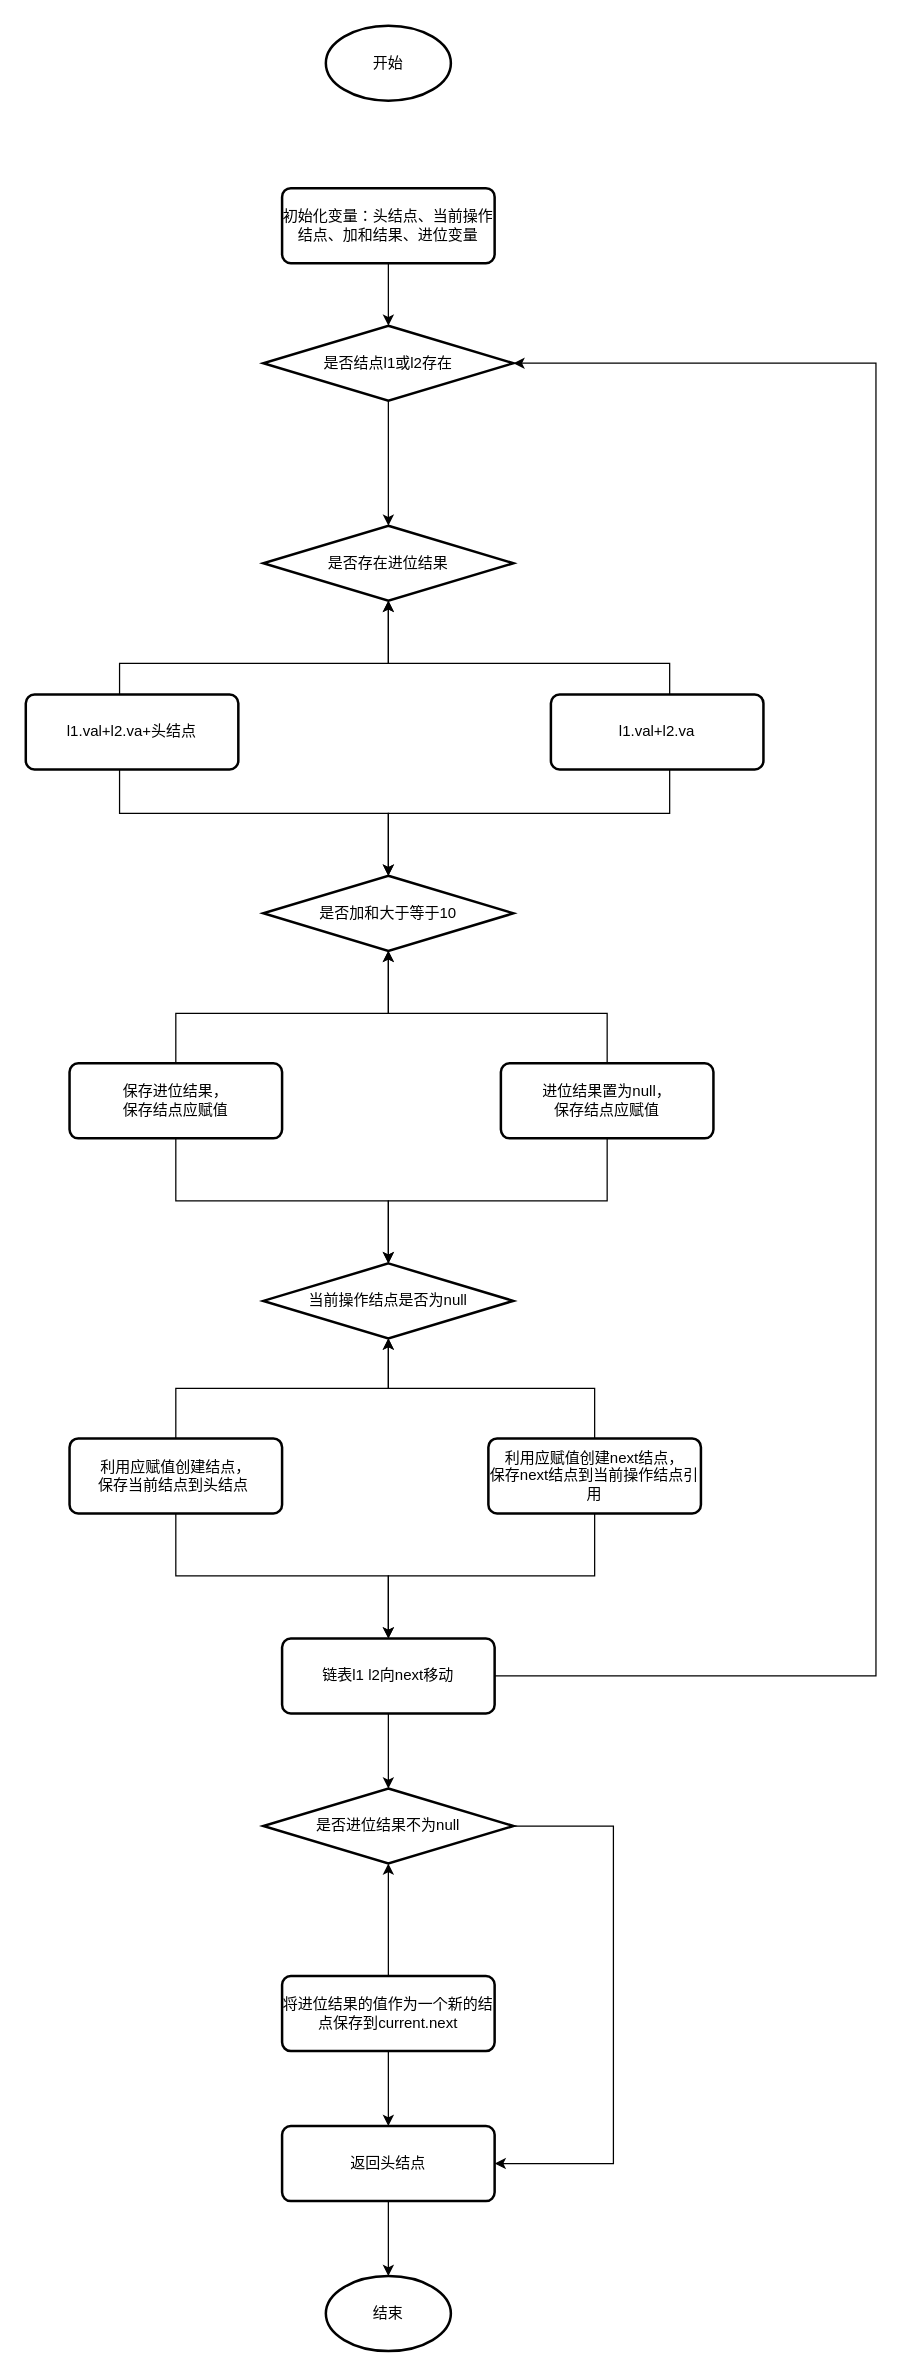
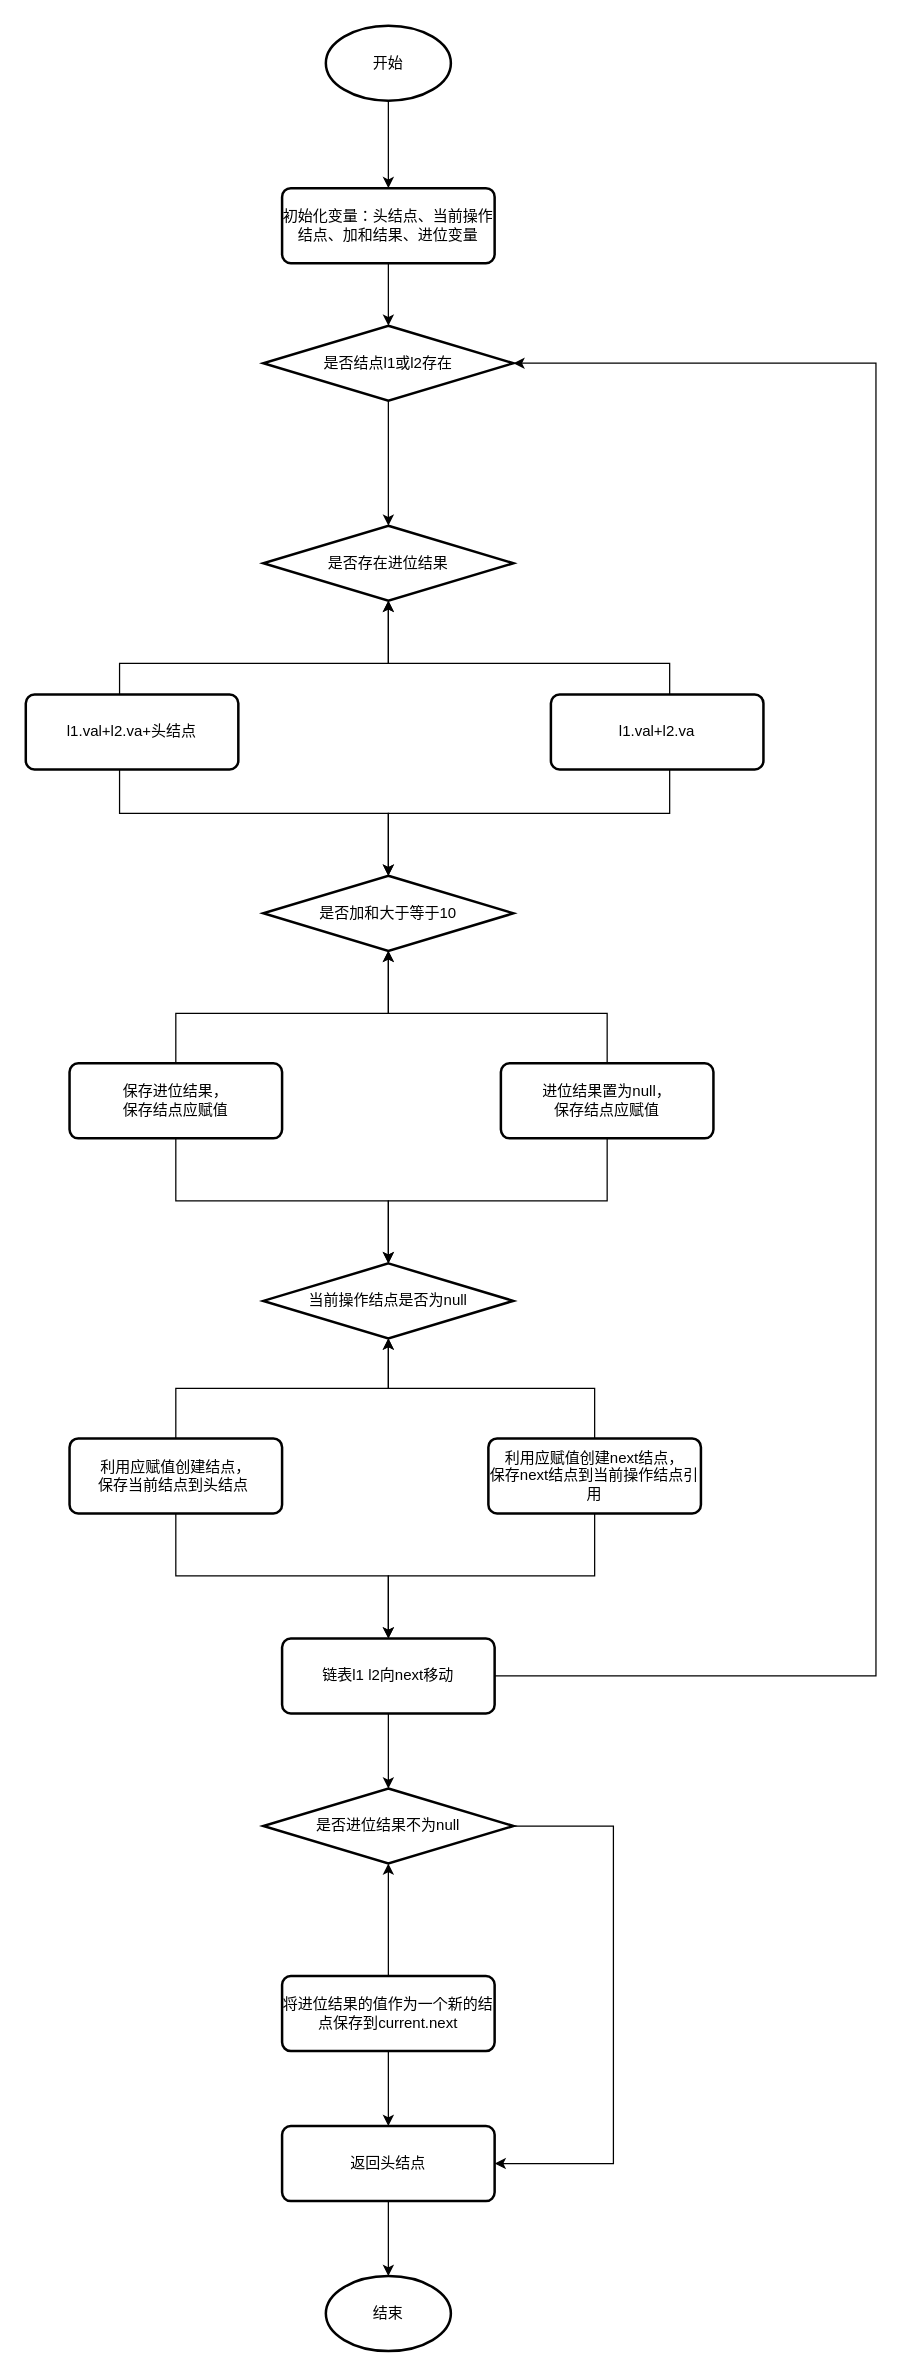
+ <mxCell id="2" style="edgeStyle=orthogonalEdgeStyle;rounded=0;orthogonalLoop=1;jettySize=auto;html=1;entryX=0.5;entryY=0;entryDx=0;entryDy=0;" edge="1" parent="1" source="3" target="6"><mxGeometry relative="1" as="geometry" /></mxCell>
